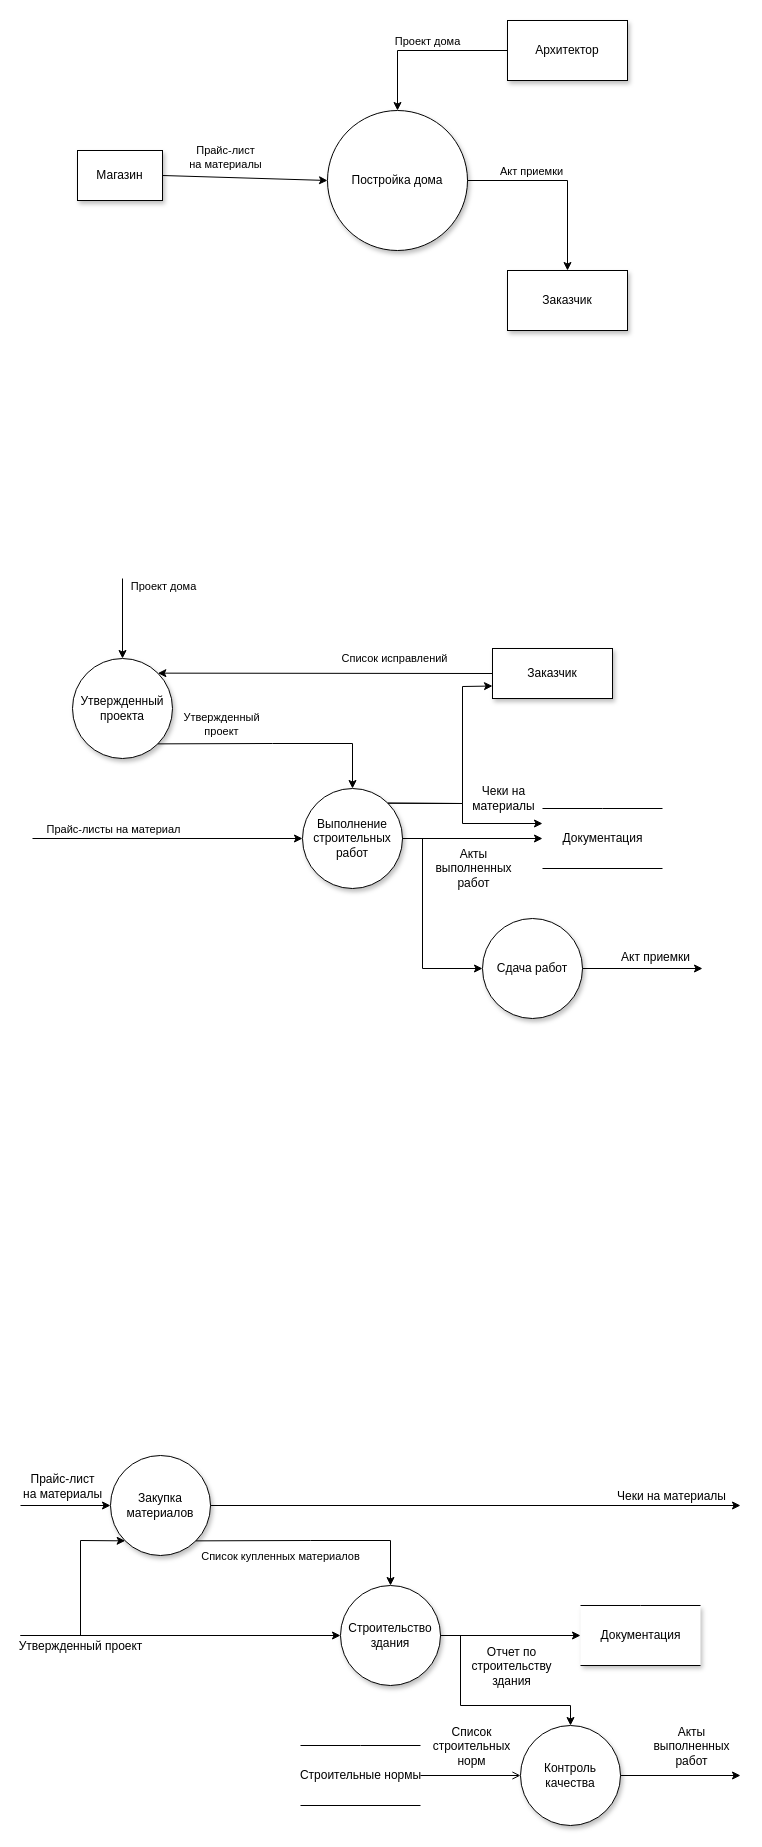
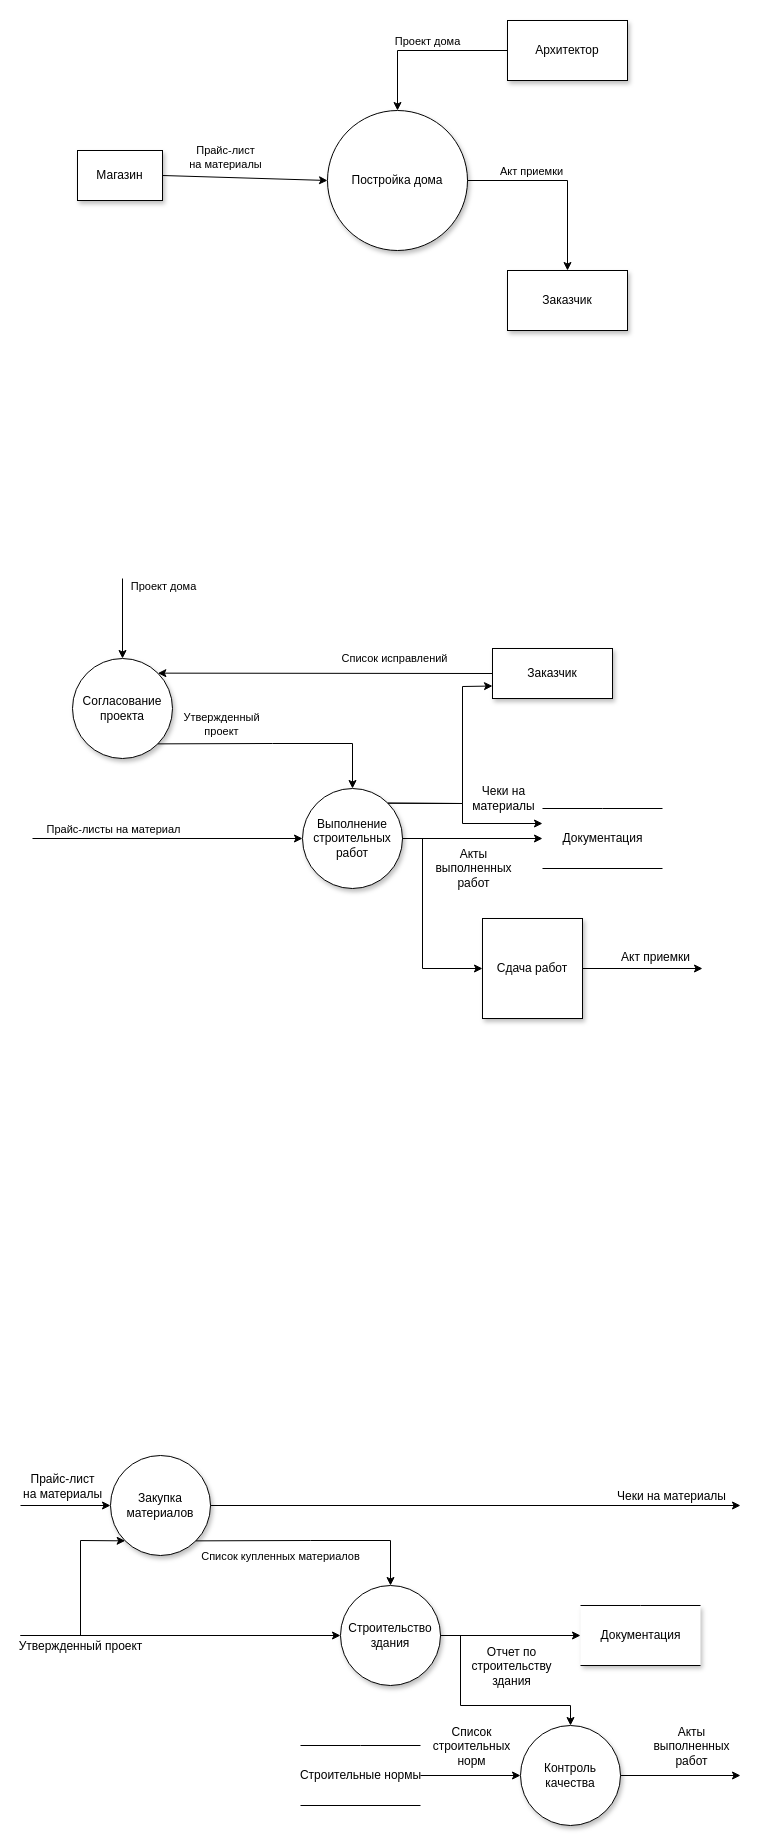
- <mxCell id="12" value="Утвержденный проекта" style="ellipse;whiteSpace=wrap;html=1;aspect=fixed;shadow=1;" parent="1" vertex="1"><mxGeometry x="72" y="658" width="100" height="100" as="geometry" /></mxCell>
+ <mxCell id="12" value="Согласование проекта" style="ellipse;whiteSpace=wrap;html=1;aspect=fixed;shadow=1;" parent="1" vertex="1"><mxGeometry x="72" y="658" width="100" height="100" as="geometry" /></mxCell>
- <mxCell id="16" value="Сдача работ" style="ellipse;whiteSpace=wrap;html=1;aspect=fixed;shadow=1;" parent="1" vertex="1"><mxGeometry x="482" y="918" width="100" height="100" as="geometry" /></mxCell>
+ <mxCell id="16" value="Сдача работ" style="whiteSpace=wrap;html=1;aspect=fixed;shadow=1;rounded=0;" parent="1" vertex="1"><mxGeometry x="482" y="918" width="100" height="100" as="geometry" /></mxCell>
- <mxCell id="59" value="" style="endArrow=open;html=1;rounded=0;shadow=0;fontFamily=Helvetica;fontSize=12;fontColor=default;strokeWidth=1;exitX=1;exitY=0.5;exitDx=0;exitDy=0;entryX=0;entryY=0.5;entryDx=0;entryDy=0;" parent="1" source="56" target="38" edge="1"><mxGeometry width="50" height="50" relative="1" as="geometry"><mxPoint x="490" y="1855" as="sourcePoint" /><mxPoint x="540" y="1805" as="targetPoint" /></mxGeometry></mxCell>
+ <mxCell id="59" value="" style="endArrow=classic;html=1;rounded=0;shadow=0;fontFamily=Helvetica;fontSize=12;fontColor=default;strokeWidth=1;exitX=1;exitY=0.5;exitDx=0;exitDy=0;entryX=0;entryY=0.5;entryDx=0;entryDy=0;" parent="1" source="56" target="38" edge="1"><mxGeometry width="50" height="50" relative="1" as="geometry"><mxPoint x="490" y="1855" as="sourcePoint" /><mxPoint x="540" y="1805" as="targetPoint" /></mxGeometry></mxCell>
